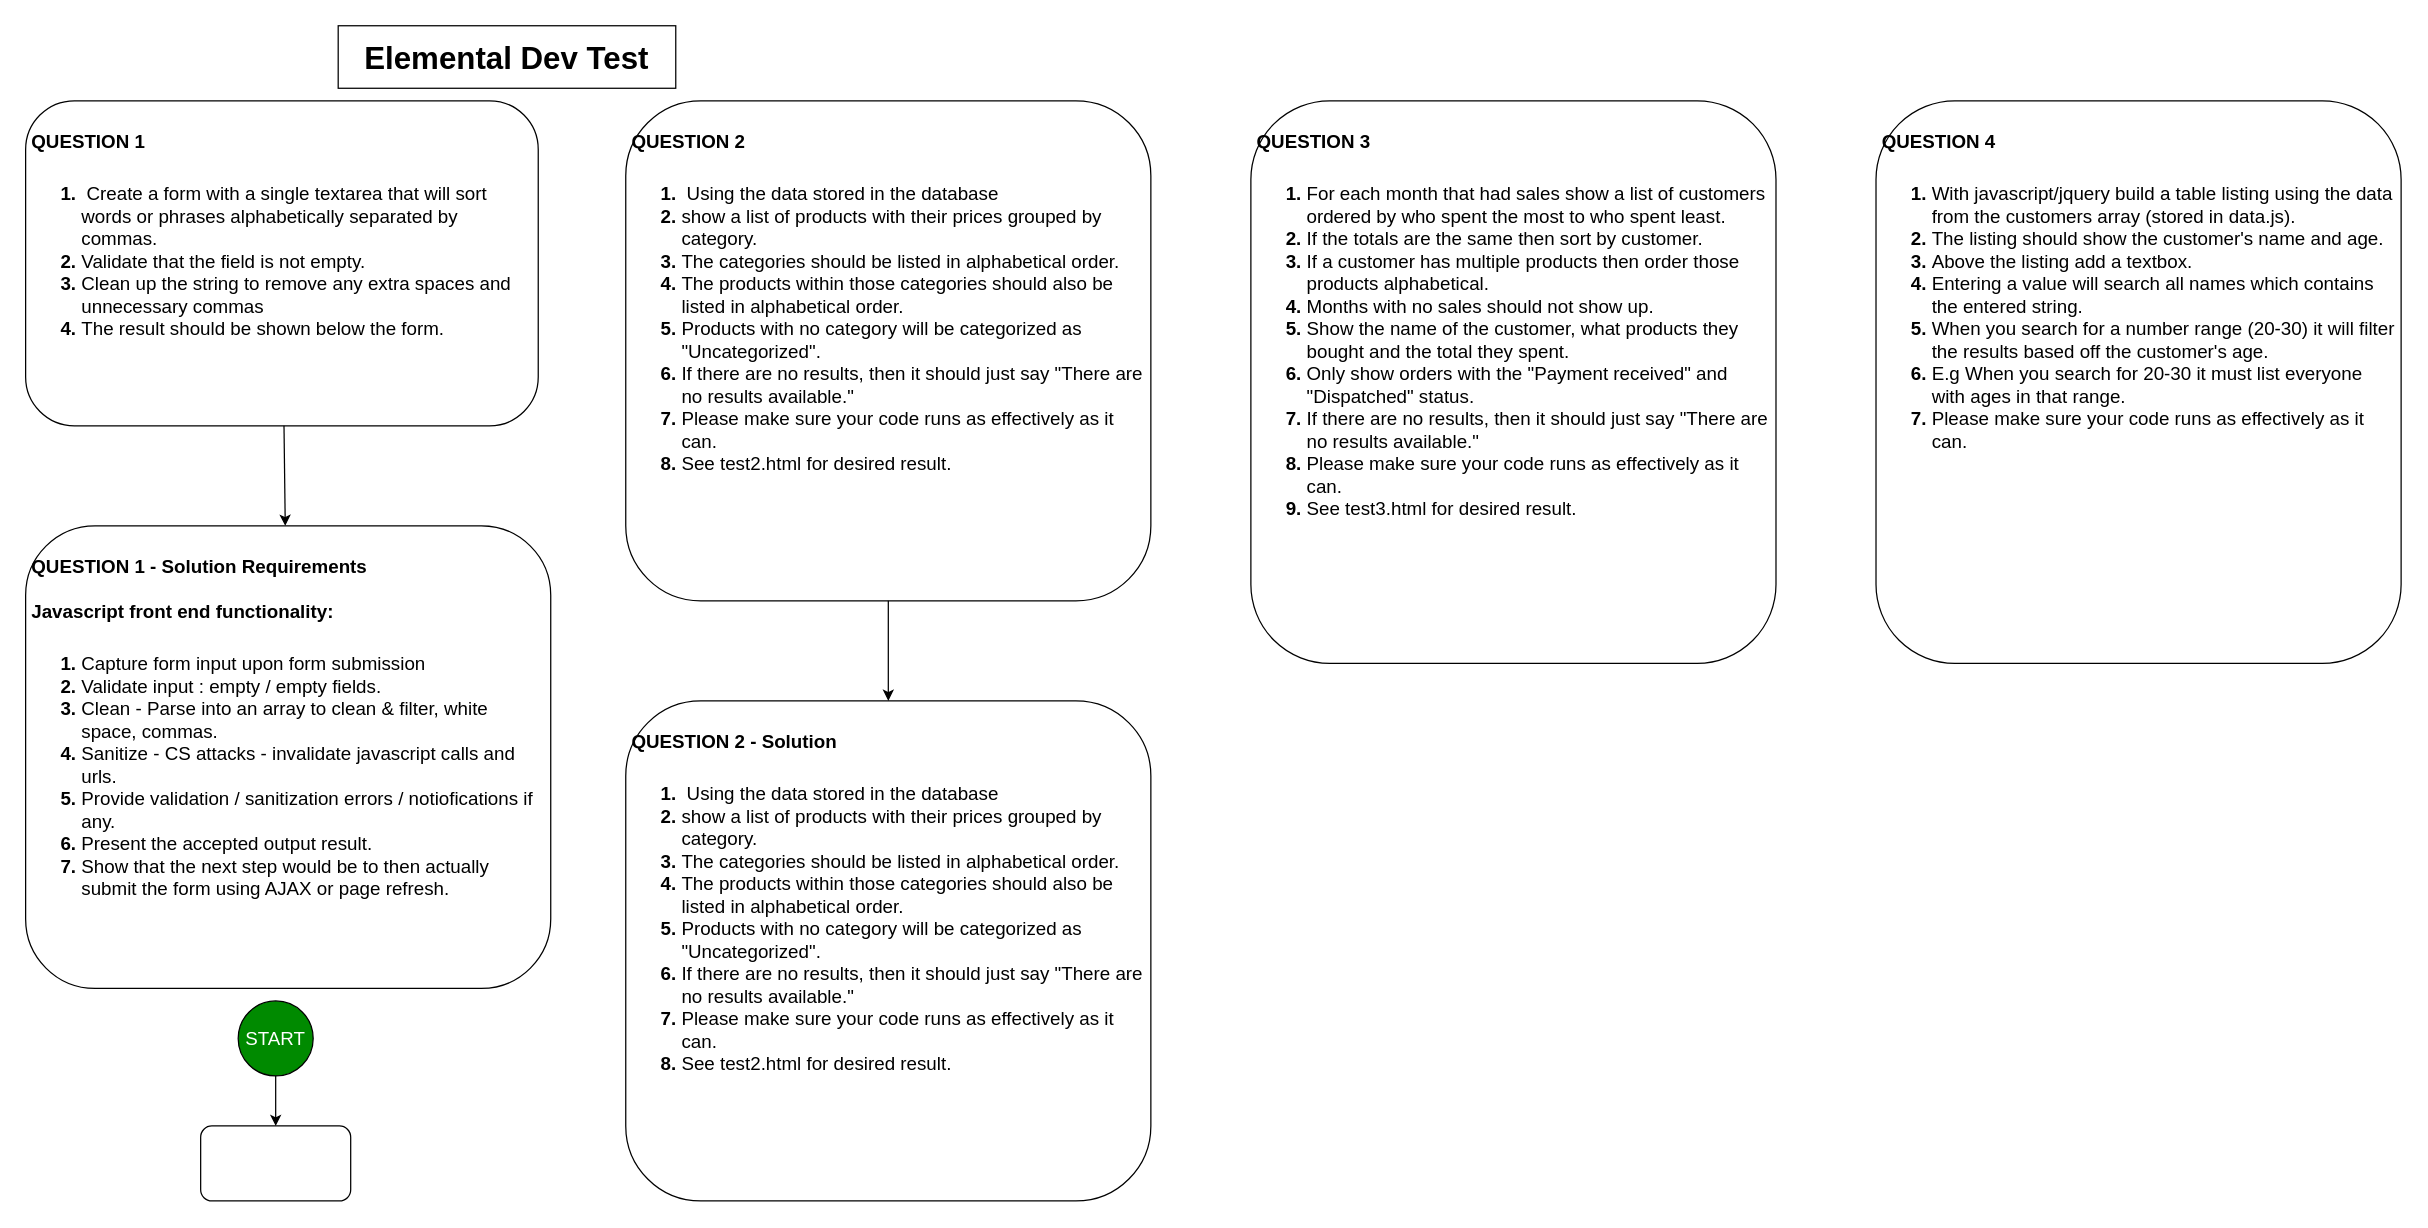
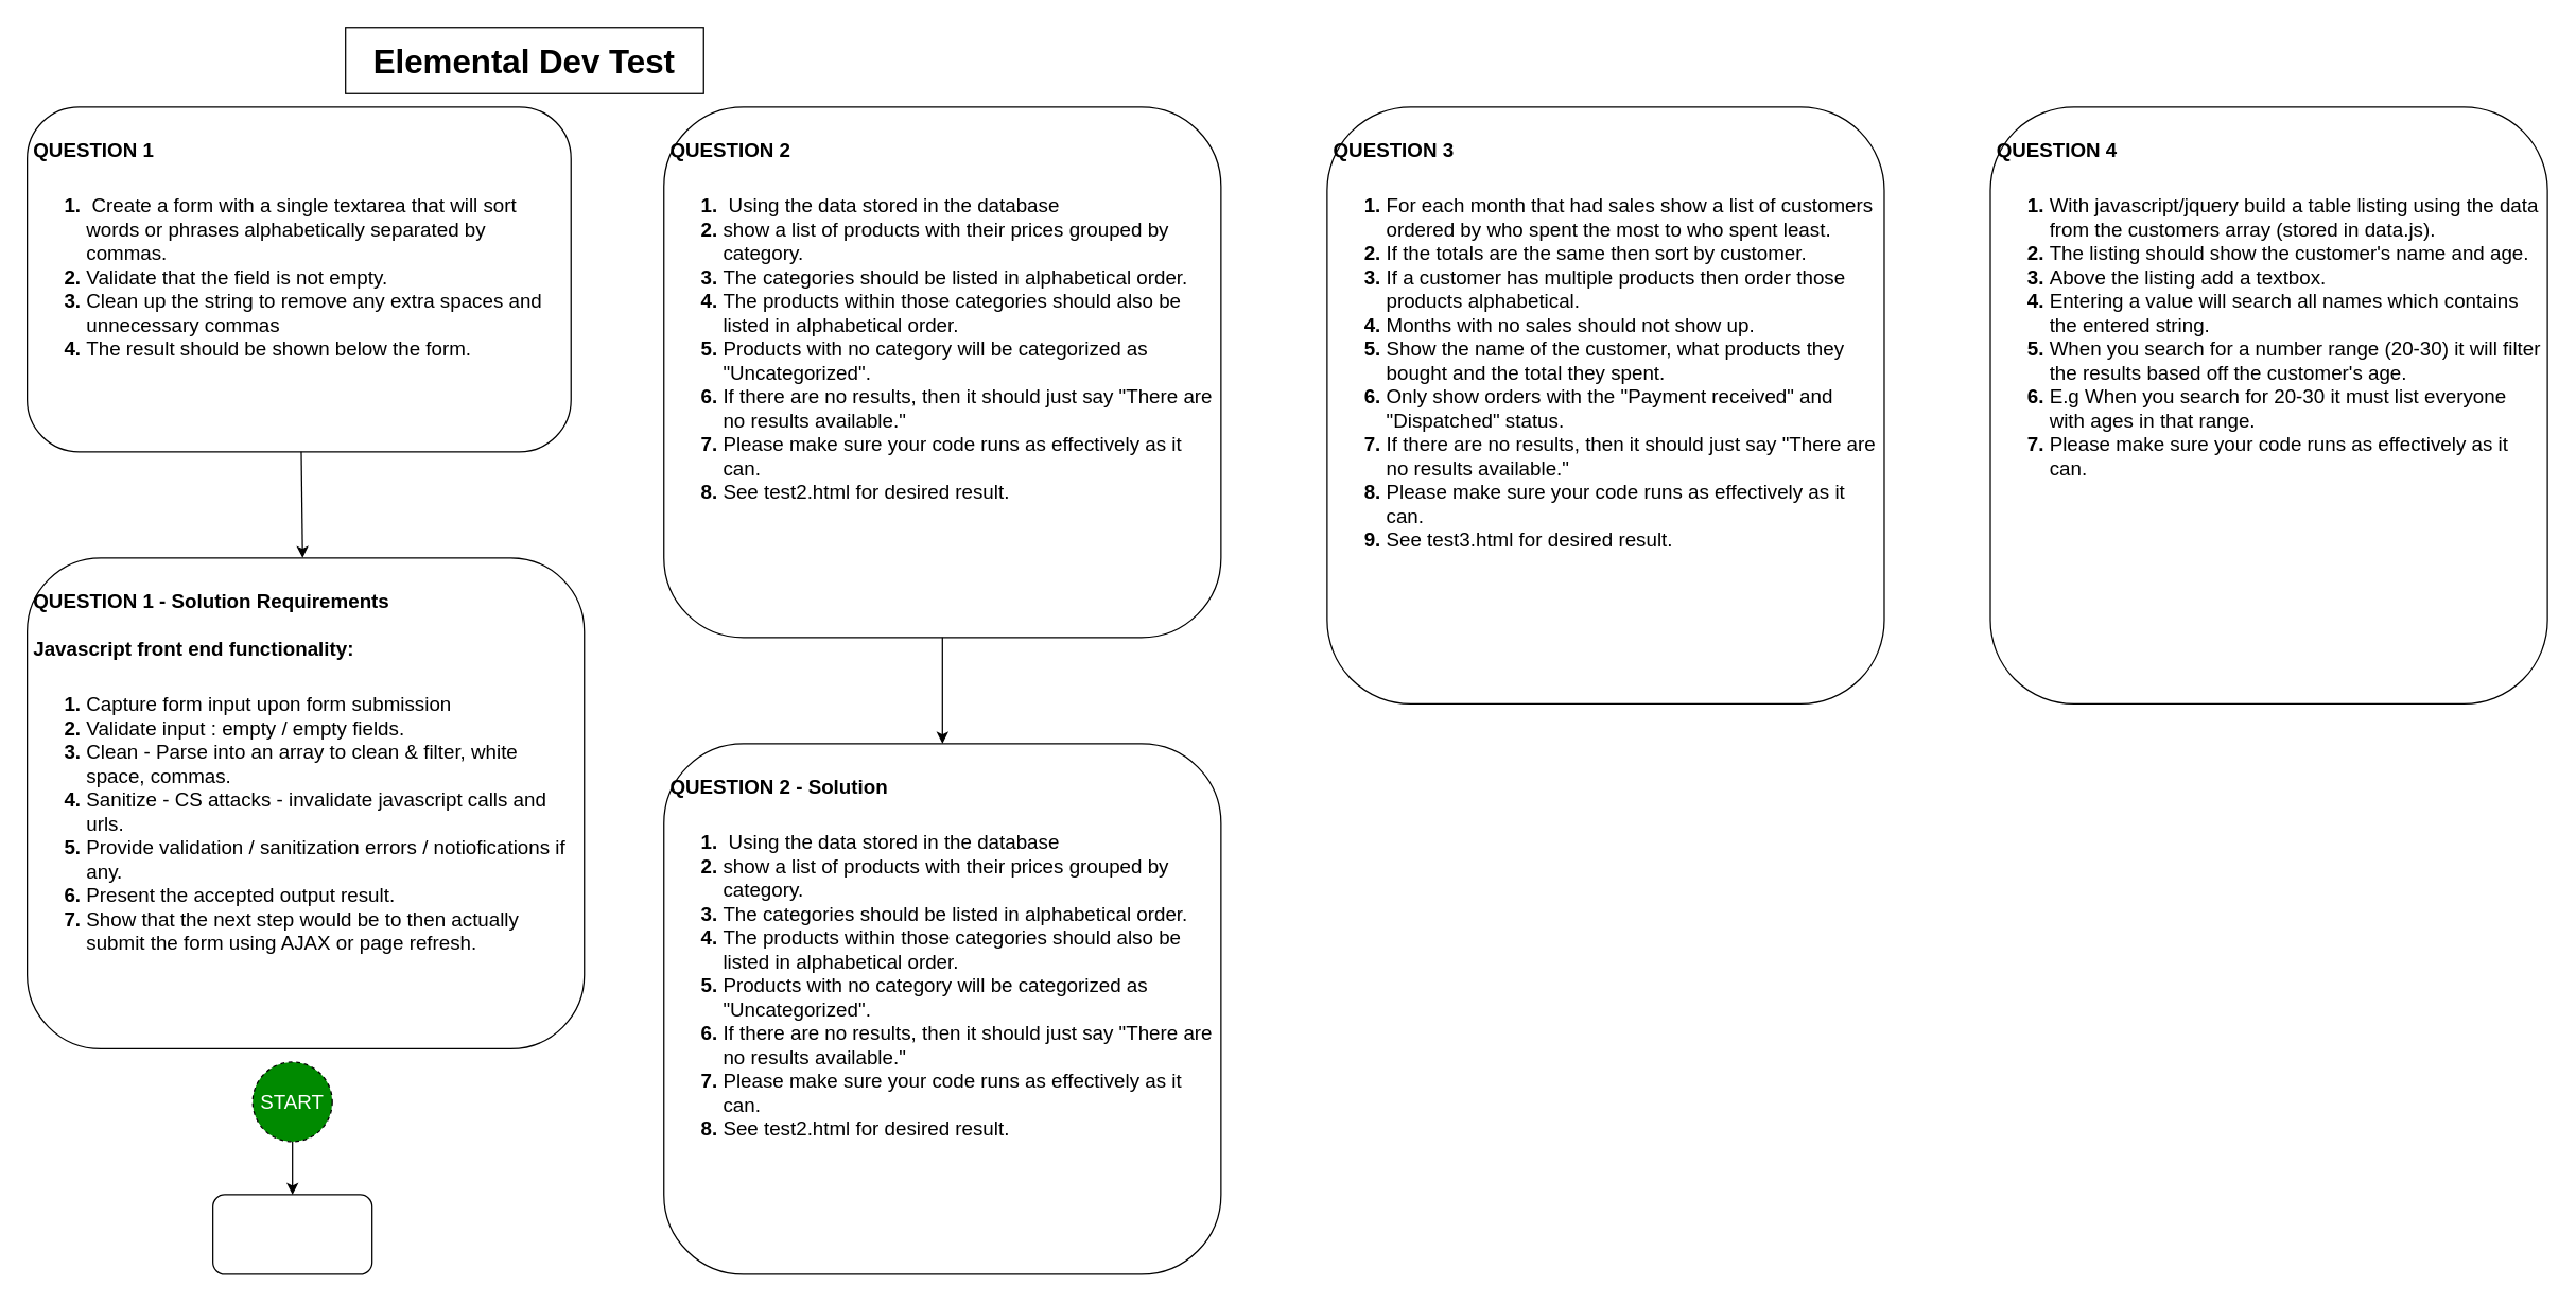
- <mxCell id="2" value="Elemental Dev Test" style="text;html=1;strokeColor=default;fillColor=none;align=center;verticalAlign=middle;whiteSpace=wrap;rounded=0;fontStyle=1;fontSize=25;" vertex="1" parent="1"><mxGeometry x="270" y="20" width="270" height="50" as="geometry" /></mxCell>
+ <mxCell id="2" value="Elemental Dev Test" style="text;html=1;strokeColor=default;fillColor=none;align=center;verticalAlign=middle;whiteSpace=wrap;rounded=0;fontStyle=1;fontSize=25;" vertex="1" parent="1"><mxGeometry x="260" y="20" width="270" height="50" as="geometry" /></mxCell>
- <mxCell id="12" value="START" style="ellipse;whiteSpace=wrap;html=1;aspect=fixed;fontSize=15;fillColor=#008a00;fontColor=#ffffff;strokeColor=default;" vertex="1" parent="1"><mxGeometry x="190" y="800" width="60" height="60" as="geometry" /></mxCell>
+ <mxCell id="12" value="START" style="ellipse;whiteSpace=wrap;html=1;aspect=fixed;fontSize=15;fillColor=#008a00;fontColor=#ffffff;strokeColor=default;dashed=1;" vertex="1" parent="1"><mxGeometry x="190" y="800" width="60" height="60" as="geometry" /></mxCell>
